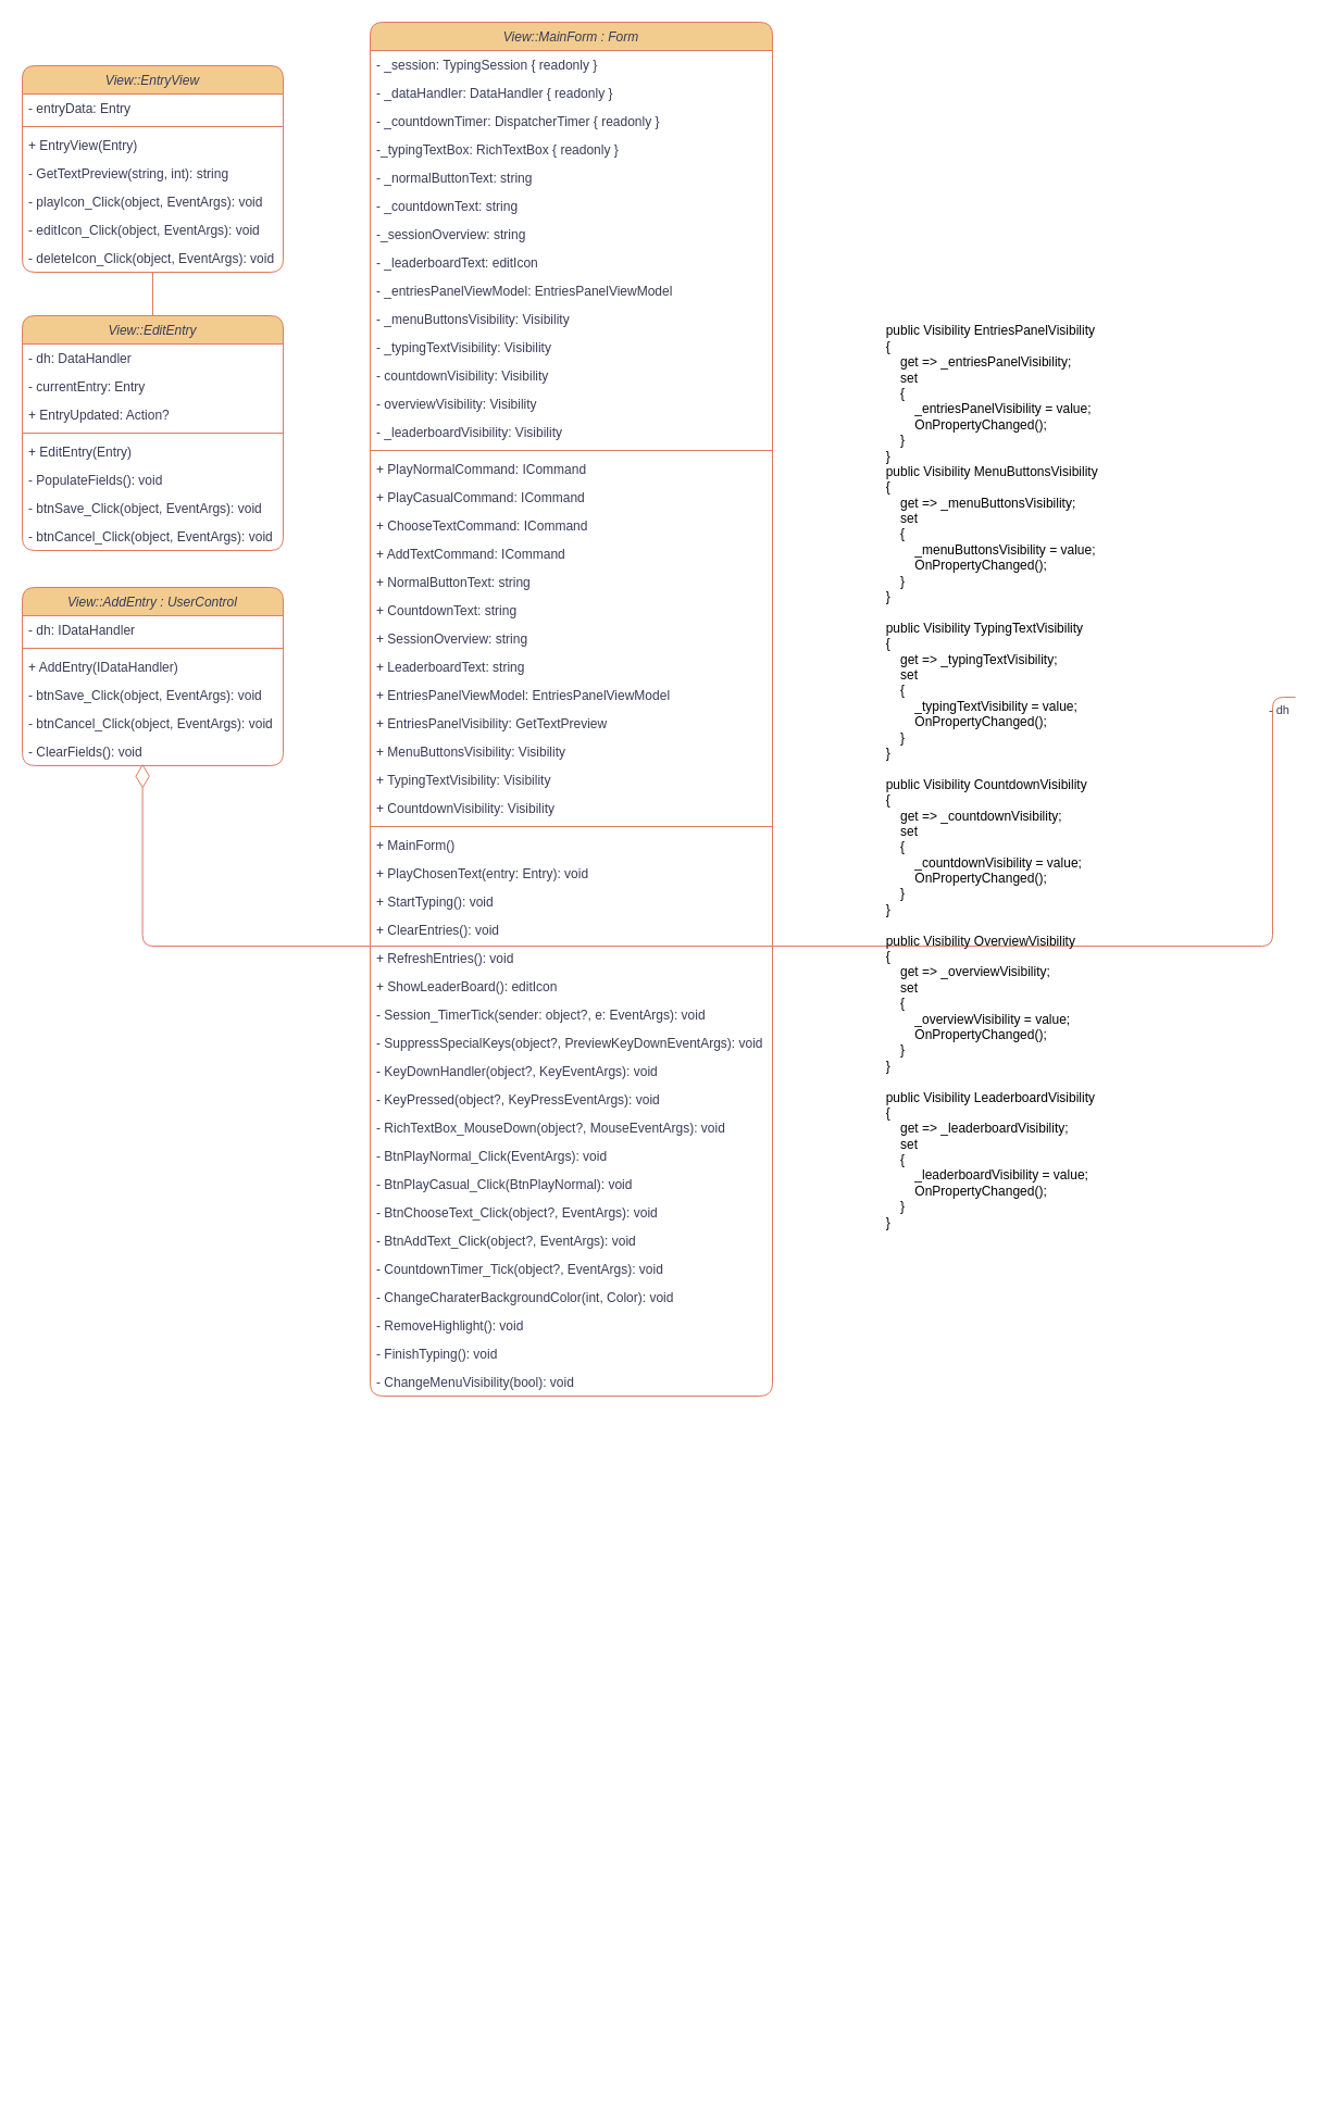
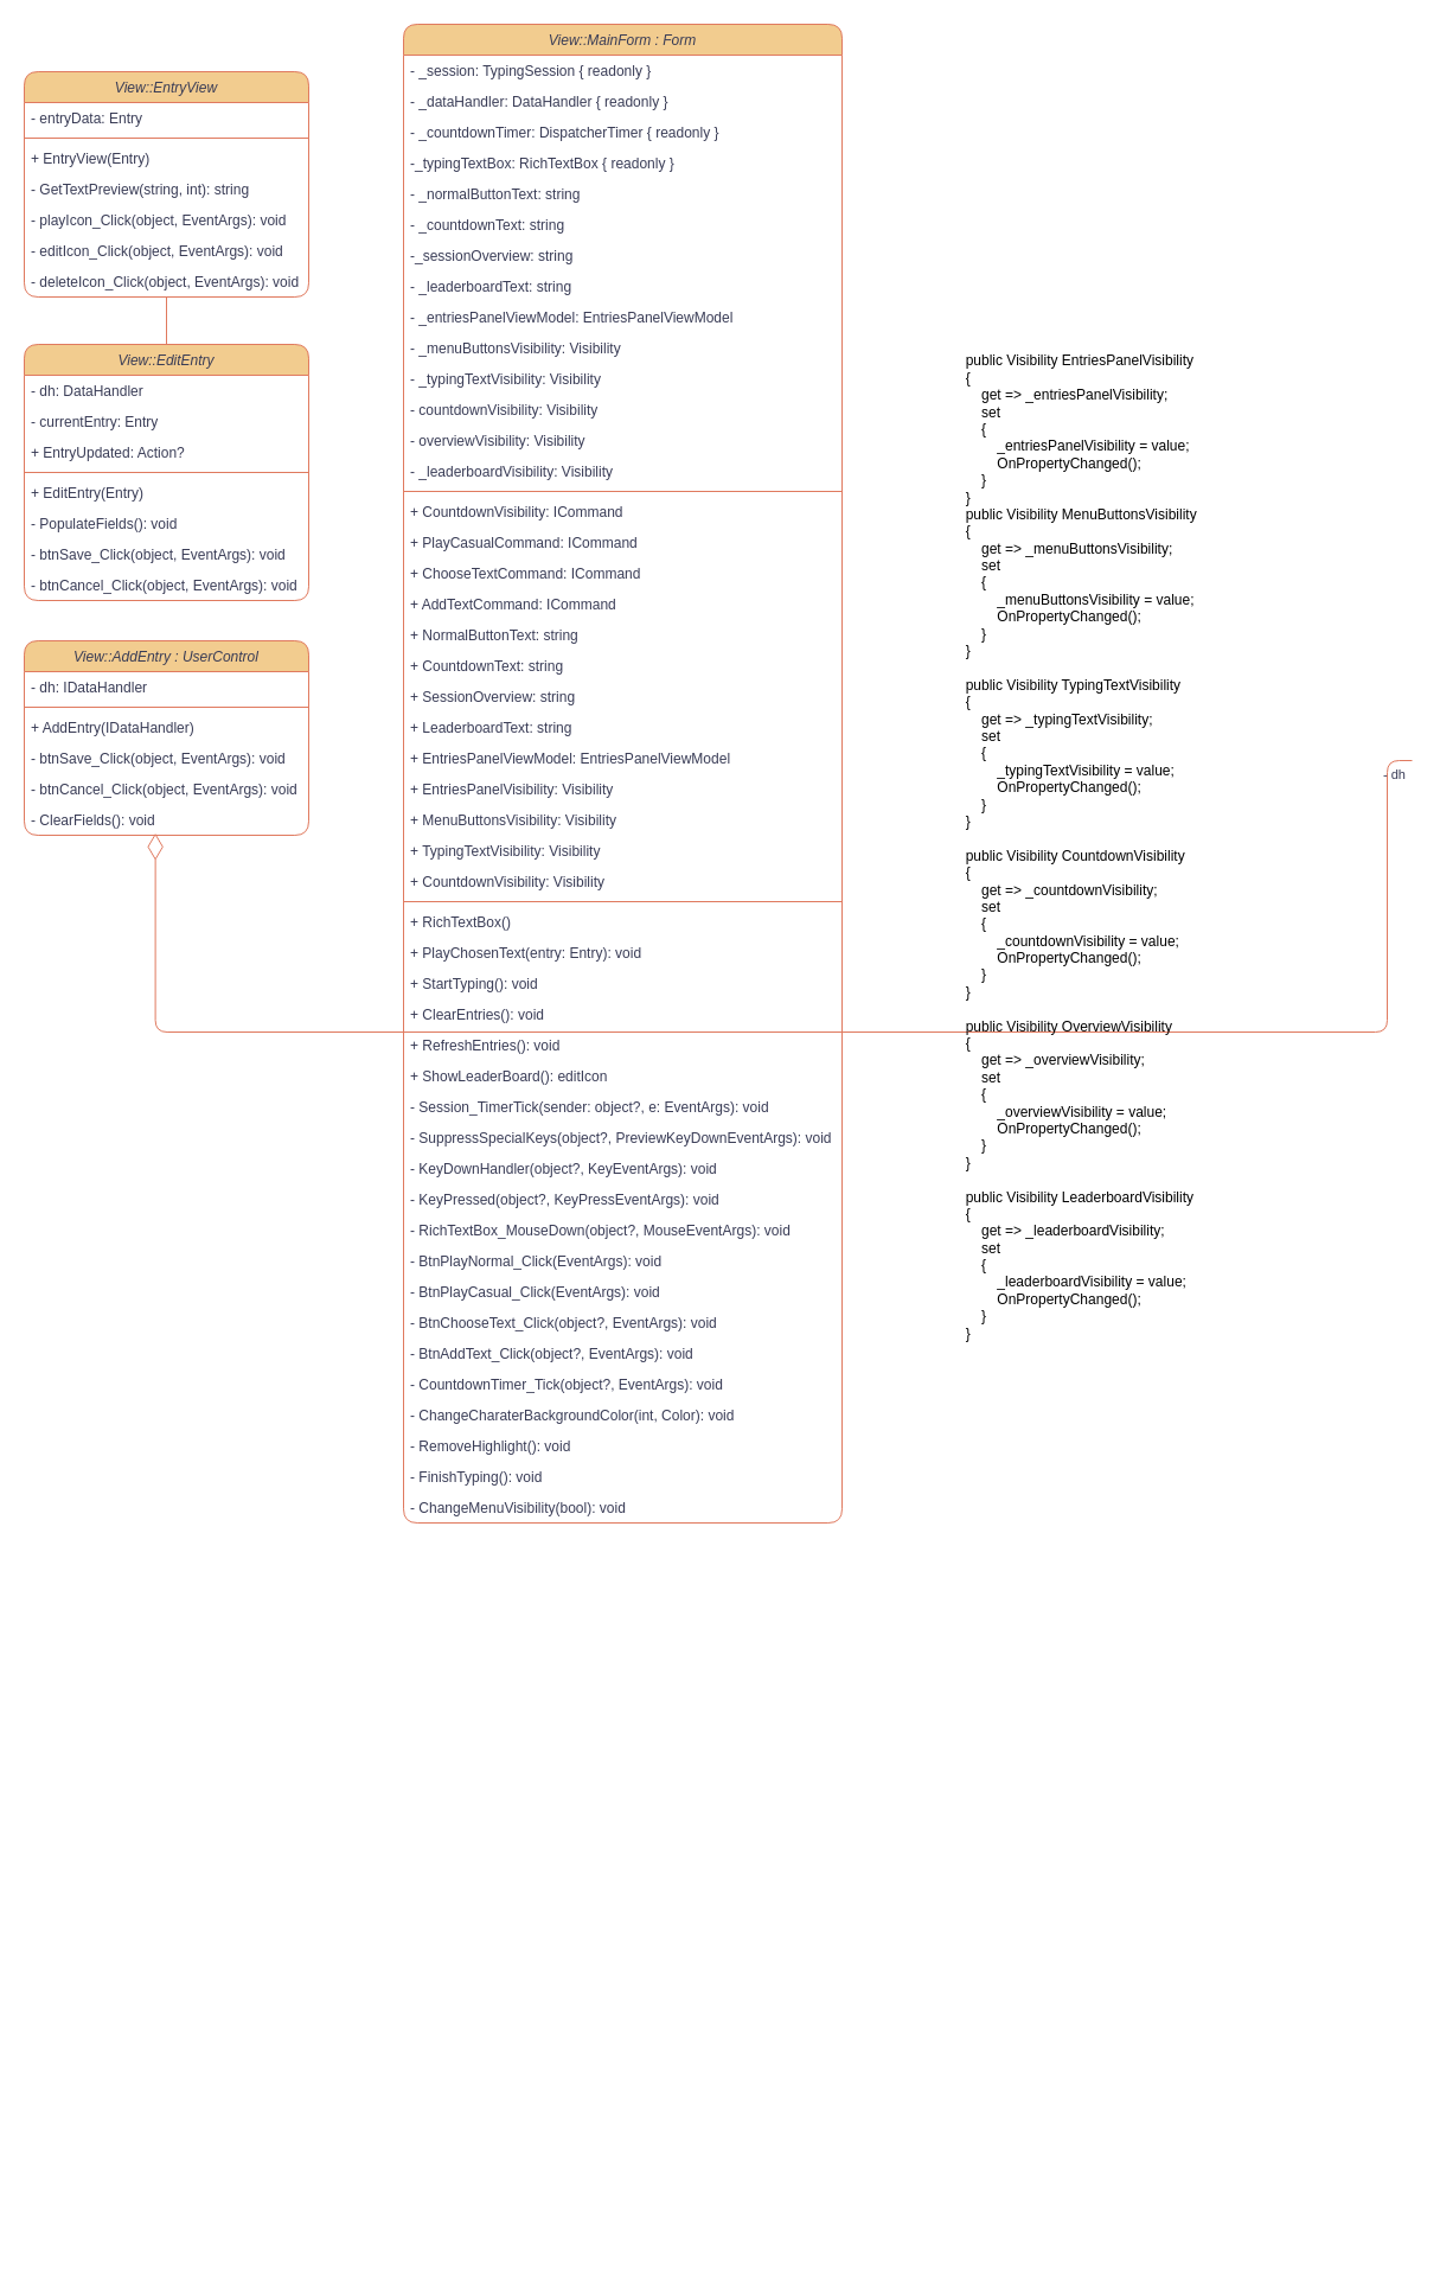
- <mxCell id="10" value="- _leaderboardText: editIcon" style="text;align=left;verticalAlign=top;spacingLeft=4;spacingRight=4;overflow=hidden;rotatable=0;points=[[0,0.5],[1,0.5]];portConstraint=eastwest;rounded=1;shadow=0;html=0;labelBackgroundColor=none;fontColor=#393C56;" vertex="1" parent="2"><mxGeometry y="208" width="370" height="26" as="geometry" /></mxCell>
+ <mxCell id="10" value="- _leaderboardText: string" style="text;align=left;verticalAlign=top;spacingLeft=4;spacingRight=4;overflow=hidden;rotatable=0;points=[[0,0.5],[1,0.5]];portConstraint=eastwest;rounded=1;shadow=0;html=0;labelBackgroundColor=none;fontColor=#393C56;" vertex="1" parent="2"><mxGeometry y="208" width="370" height="26" as="geometry" /></mxCell>
- <mxCell id="18" value="+ PlayNormalCommand: ICommand" style="text;align=left;verticalAlign=top;spacingLeft=4;spacingRight=4;overflow=hidden;rotatable=0;points=[[0,0.5],[1,0.5]];portConstraint=eastwest;rounded=1;shadow=0;html=0;labelBackgroundColor=none;fontColor=#393C56;" vertex="1" parent="2"><mxGeometry y="398" width="370" height="26" as="geometry" /></mxCell>
+ <mxCell id="18" value="+ CountdownVisibility: ICommand" style="text;align=left;verticalAlign=top;spacingLeft=4;spacingRight=4;overflow=hidden;rotatable=0;points=[[0,0.5],[1,0.5]];portConstraint=eastwest;rounded=1;shadow=0;html=0;labelBackgroundColor=none;fontColor=#393C56;" vertex="1" parent="2"><mxGeometry y="398" width="370" height="26" as="geometry" /></mxCell>
- <mxCell id="27" value="+ EntriesPanelVisibility: GetTextPreview" style="text;align=left;verticalAlign=top;spacingLeft=4;spacingRight=4;overflow=hidden;rotatable=0;points=[[0,0.5],[1,0.5]];portConstraint=eastwest;rounded=1;shadow=0;html=0;labelBackgroundColor=none;fontColor=#393C56;" vertex="1" parent="2"><mxGeometry y="632" width="370" height="26" as="geometry" /></mxCell>
+ <mxCell id="27" value="+ EntriesPanelVisibility: Visibility" style="text;align=left;verticalAlign=top;spacingLeft=4;spacingRight=4;overflow=hidden;rotatable=0;points=[[0,0.5],[1,0.5]];portConstraint=eastwest;rounded=1;shadow=0;html=0;labelBackgroundColor=none;fontColor=#393C56;" vertex="1" parent="2"><mxGeometry y="632" width="370" height="26" as="geometry" /></mxCell>
- <mxCell id="32" value="+ MainForm()" style="text;align=left;verticalAlign=top;spacingLeft=4;spacingRight=4;overflow=hidden;rotatable=0;points=[[0,0.5],[1,0.5]];portConstraint=eastwest;labelBackgroundColor=none;fontColor=#393C56;rounded=1;" parent="2" vertex="1"><mxGeometry y="744" width="370" height="26" as="geometry" /></mxCell>
+ <mxCell id="32" value="+ RichTextBox()" style="text;align=left;verticalAlign=top;spacingLeft=4;spacingRight=4;overflow=hidden;rotatable=0;points=[[0,0.5],[1,0.5]];portConstraint=eastwest;labelBackgroundColor=none;fontColor=#393C56;rounded=1;" parent="2" vertex="1"><mxGeometry y="744" width="370" height="26" as="geometry" /></mxCell>
- <mxCell id="44" value="- BtnPlayCasual_Click(BtnPlayNormal): void" style="text;align=left;verticalAlign=top;spacingLeft=4;spacingRight=4;overflow=hidden;rotatable=0;points=[[0,0.5],[1,0.5]];portConstraint=eastwest;labelBackgroundColor=none;fontColor=#393C56;rounded=1;" parent="2" vertex="1"><mxGeometry y="1056" width="370" height="26" as="geometry" /></mxCell>
+ <mxCell id="44" value="- BtnPlayCasual_Click(EventArgs): void" style="text;align=left;verticalAlign=top;spacingLeft=4;spacingRight=4;overflow=hidden;rotatable=0;points=[[0,0.5],[1,0.5]];portConstraint=eastwest;labelBackgroundColor=none;fontColor=#393C56;rounded=1;" parent="2" vertex="1"><mxGeometry y="1056" width="370" height="26" as="geometry" /></mxCell>
